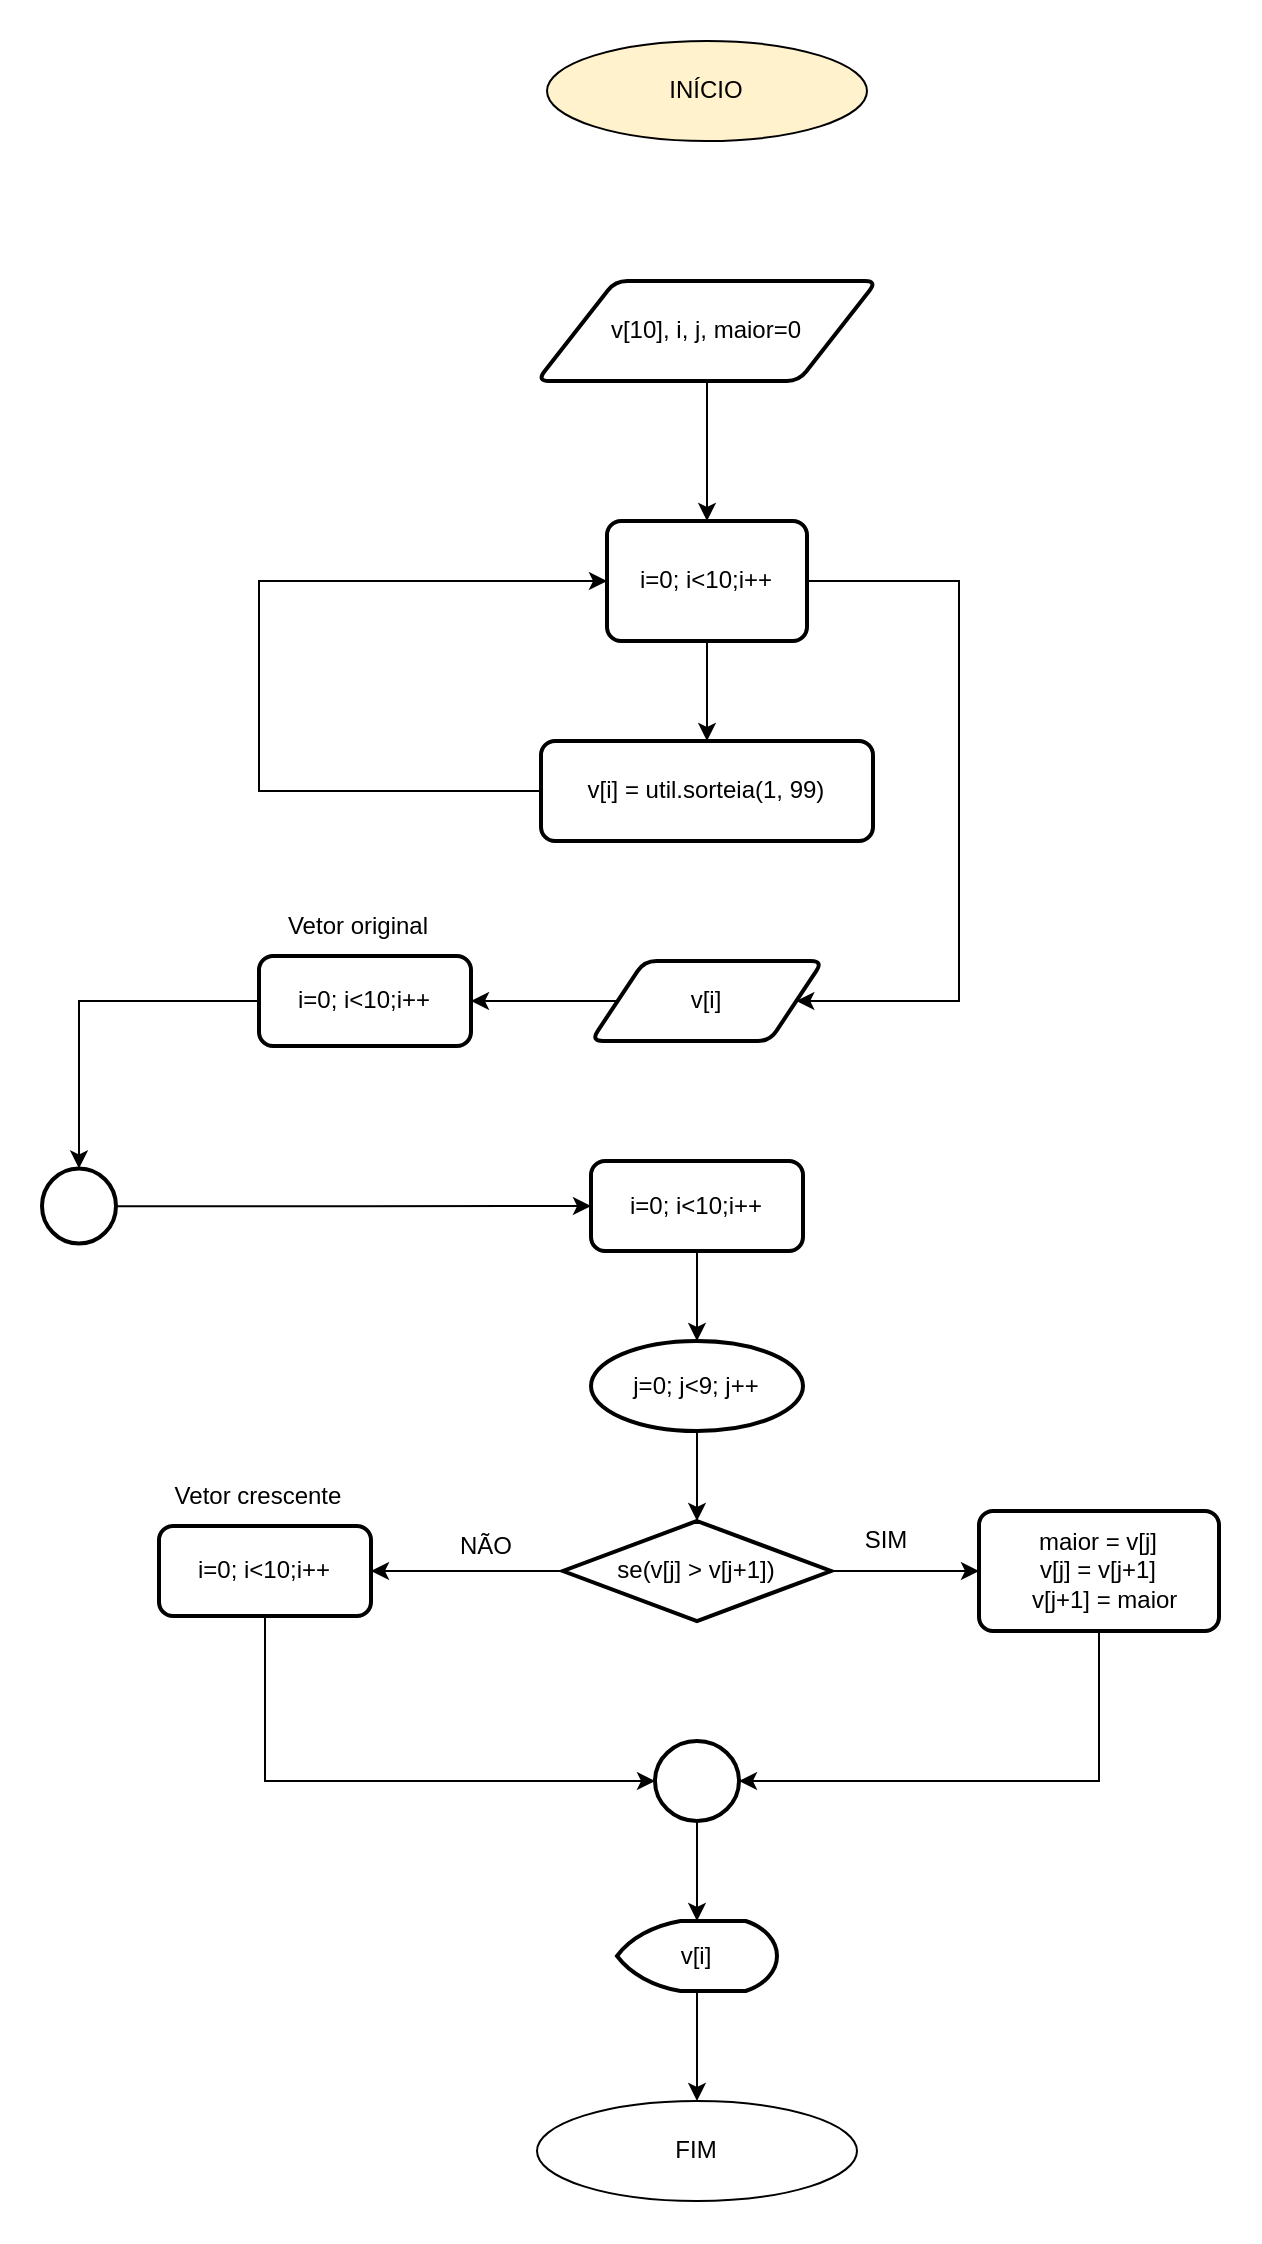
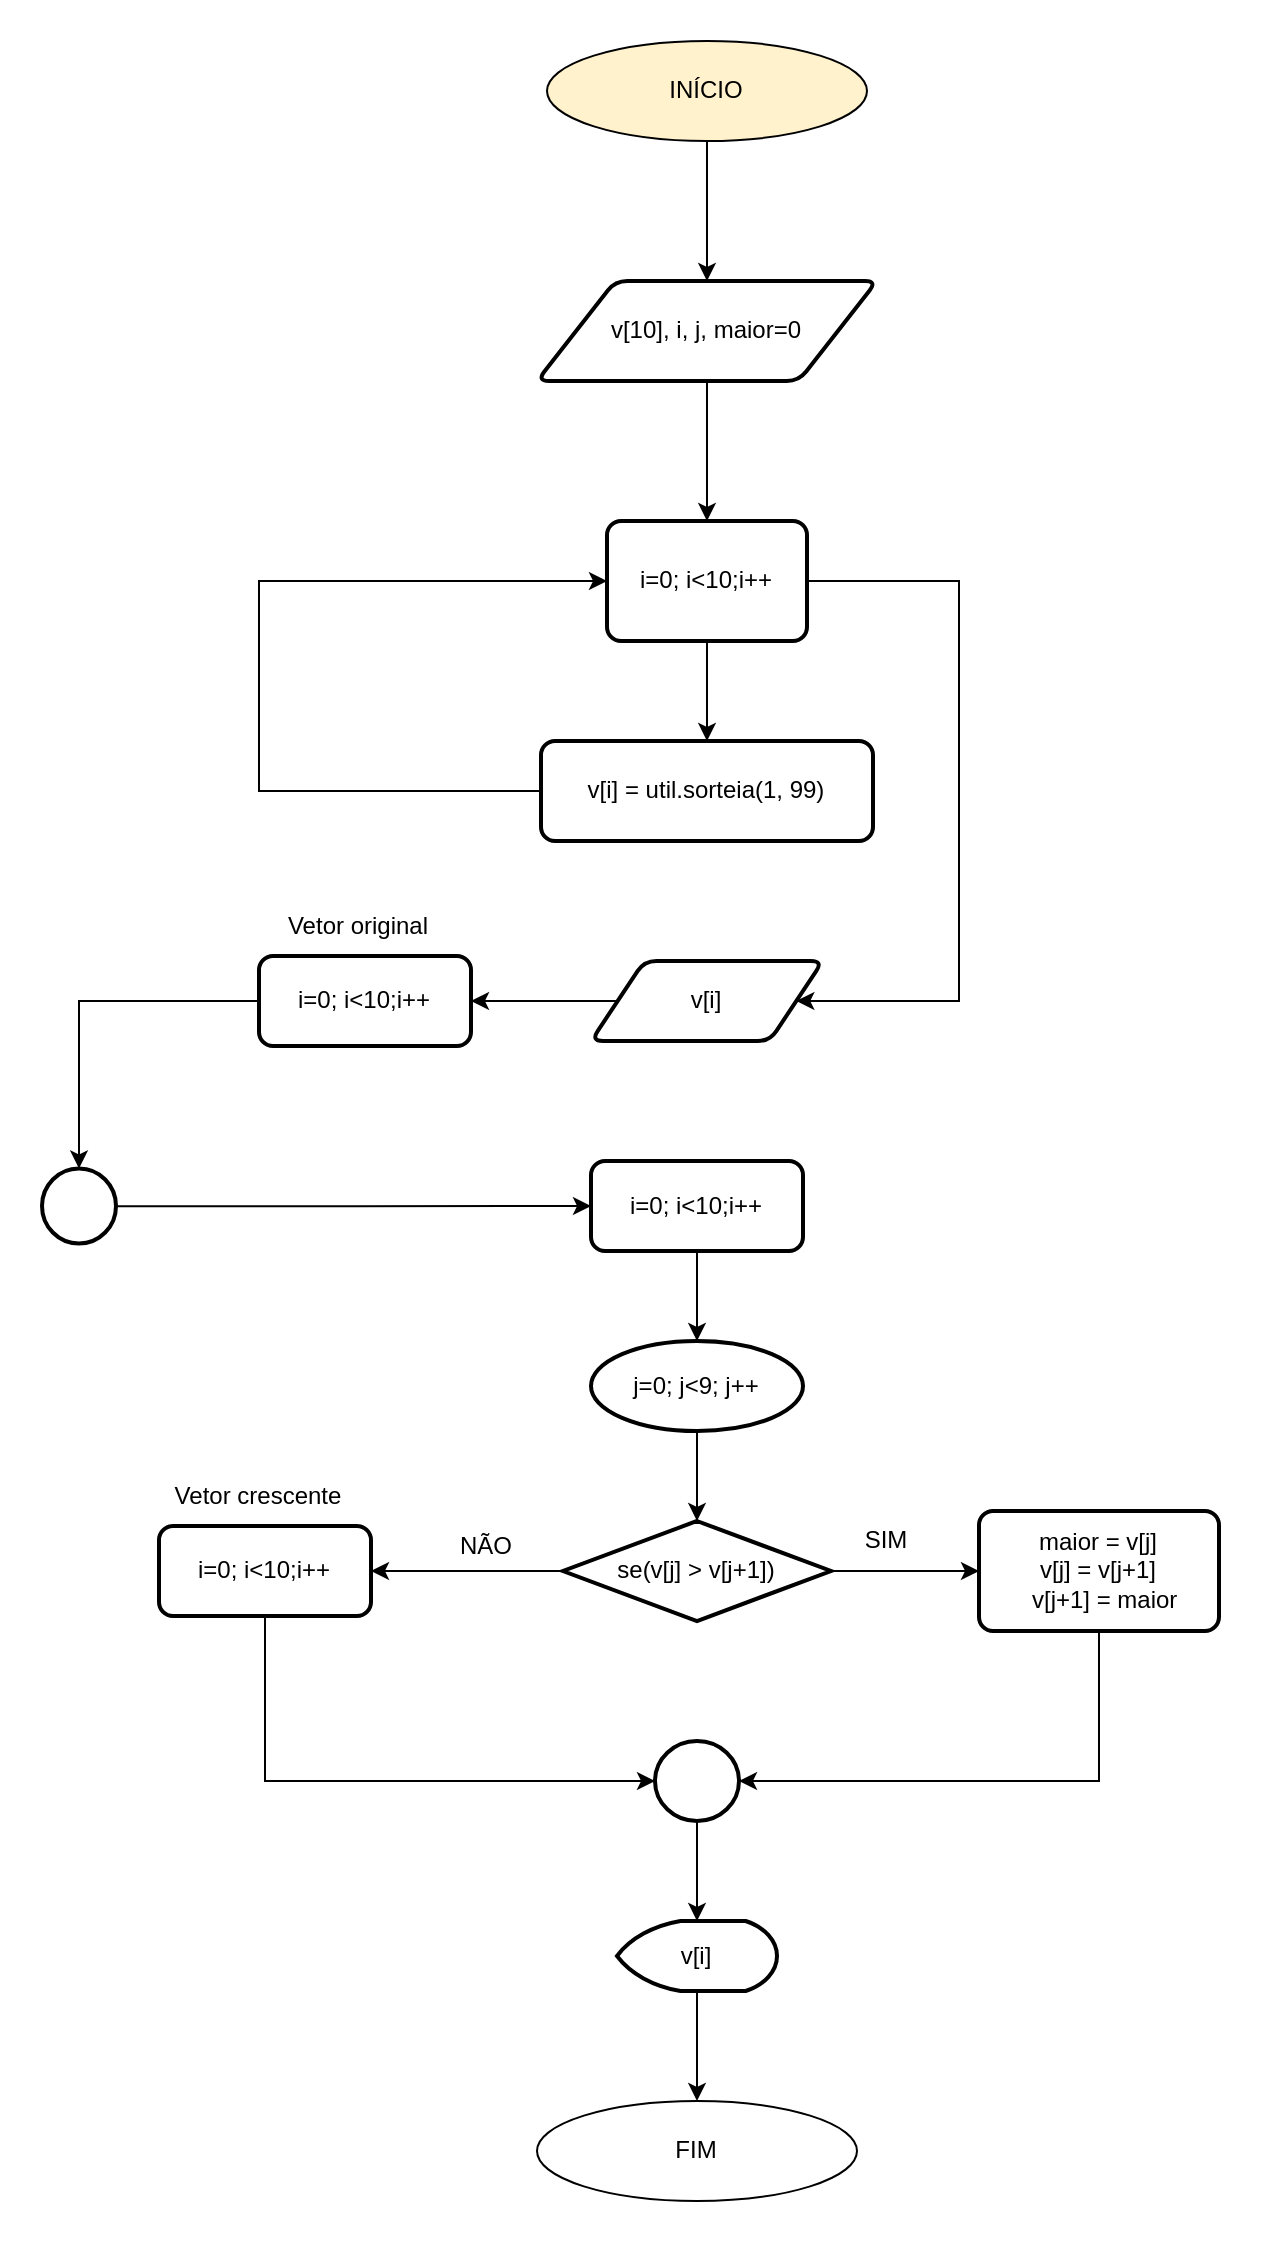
+ <mxCell id="2" value="" style="edgeStyle=orthogonalEdgeStyle;rounded=0;orthogonalLoop=1;jettySize=auto;html=1;" edge="1" parent="1" source="3" target="6"><mxGeometry relative="1" as="geometry" /></mxCell>
